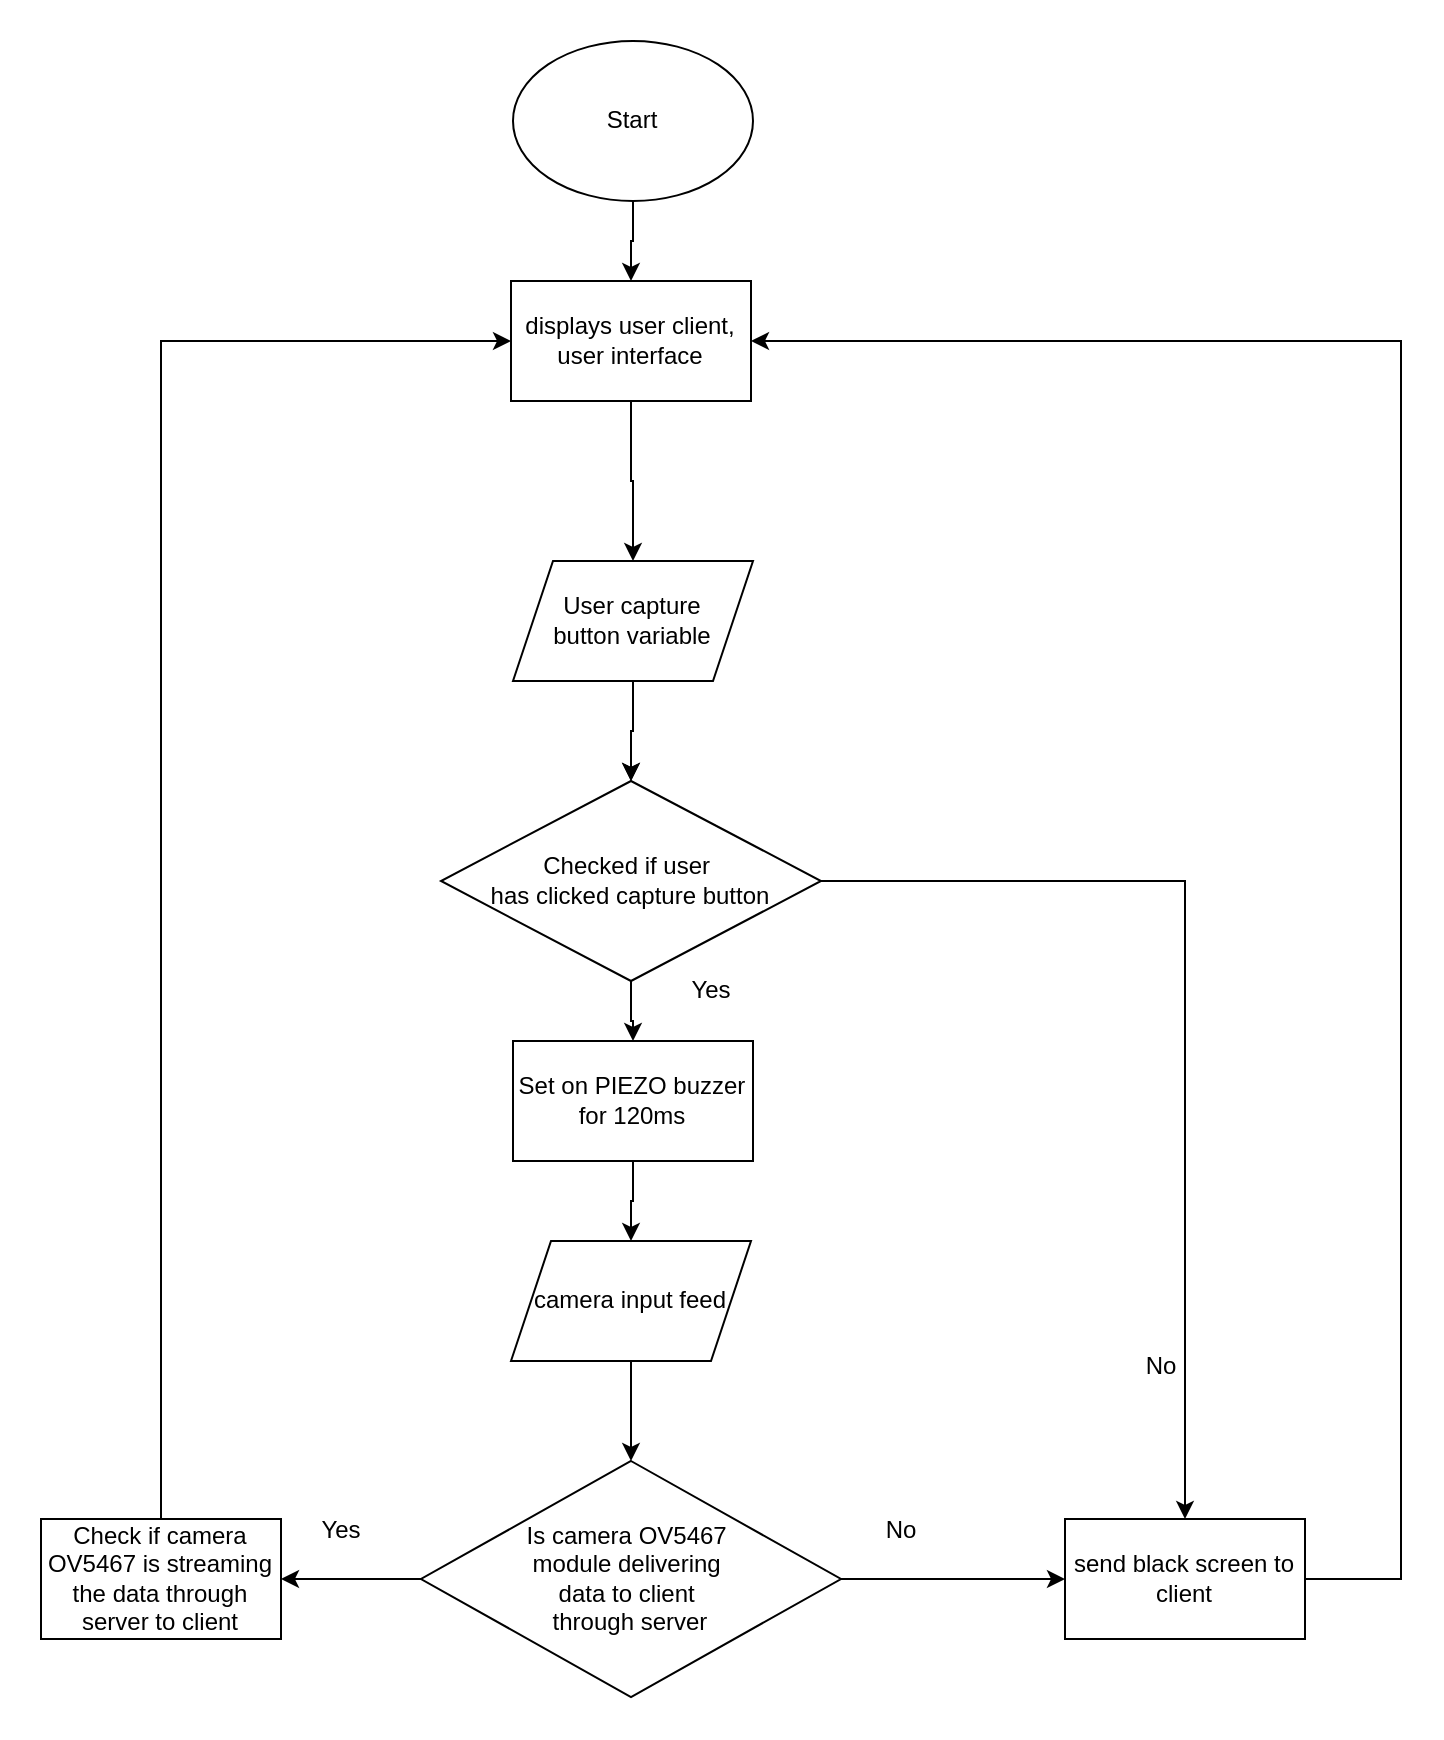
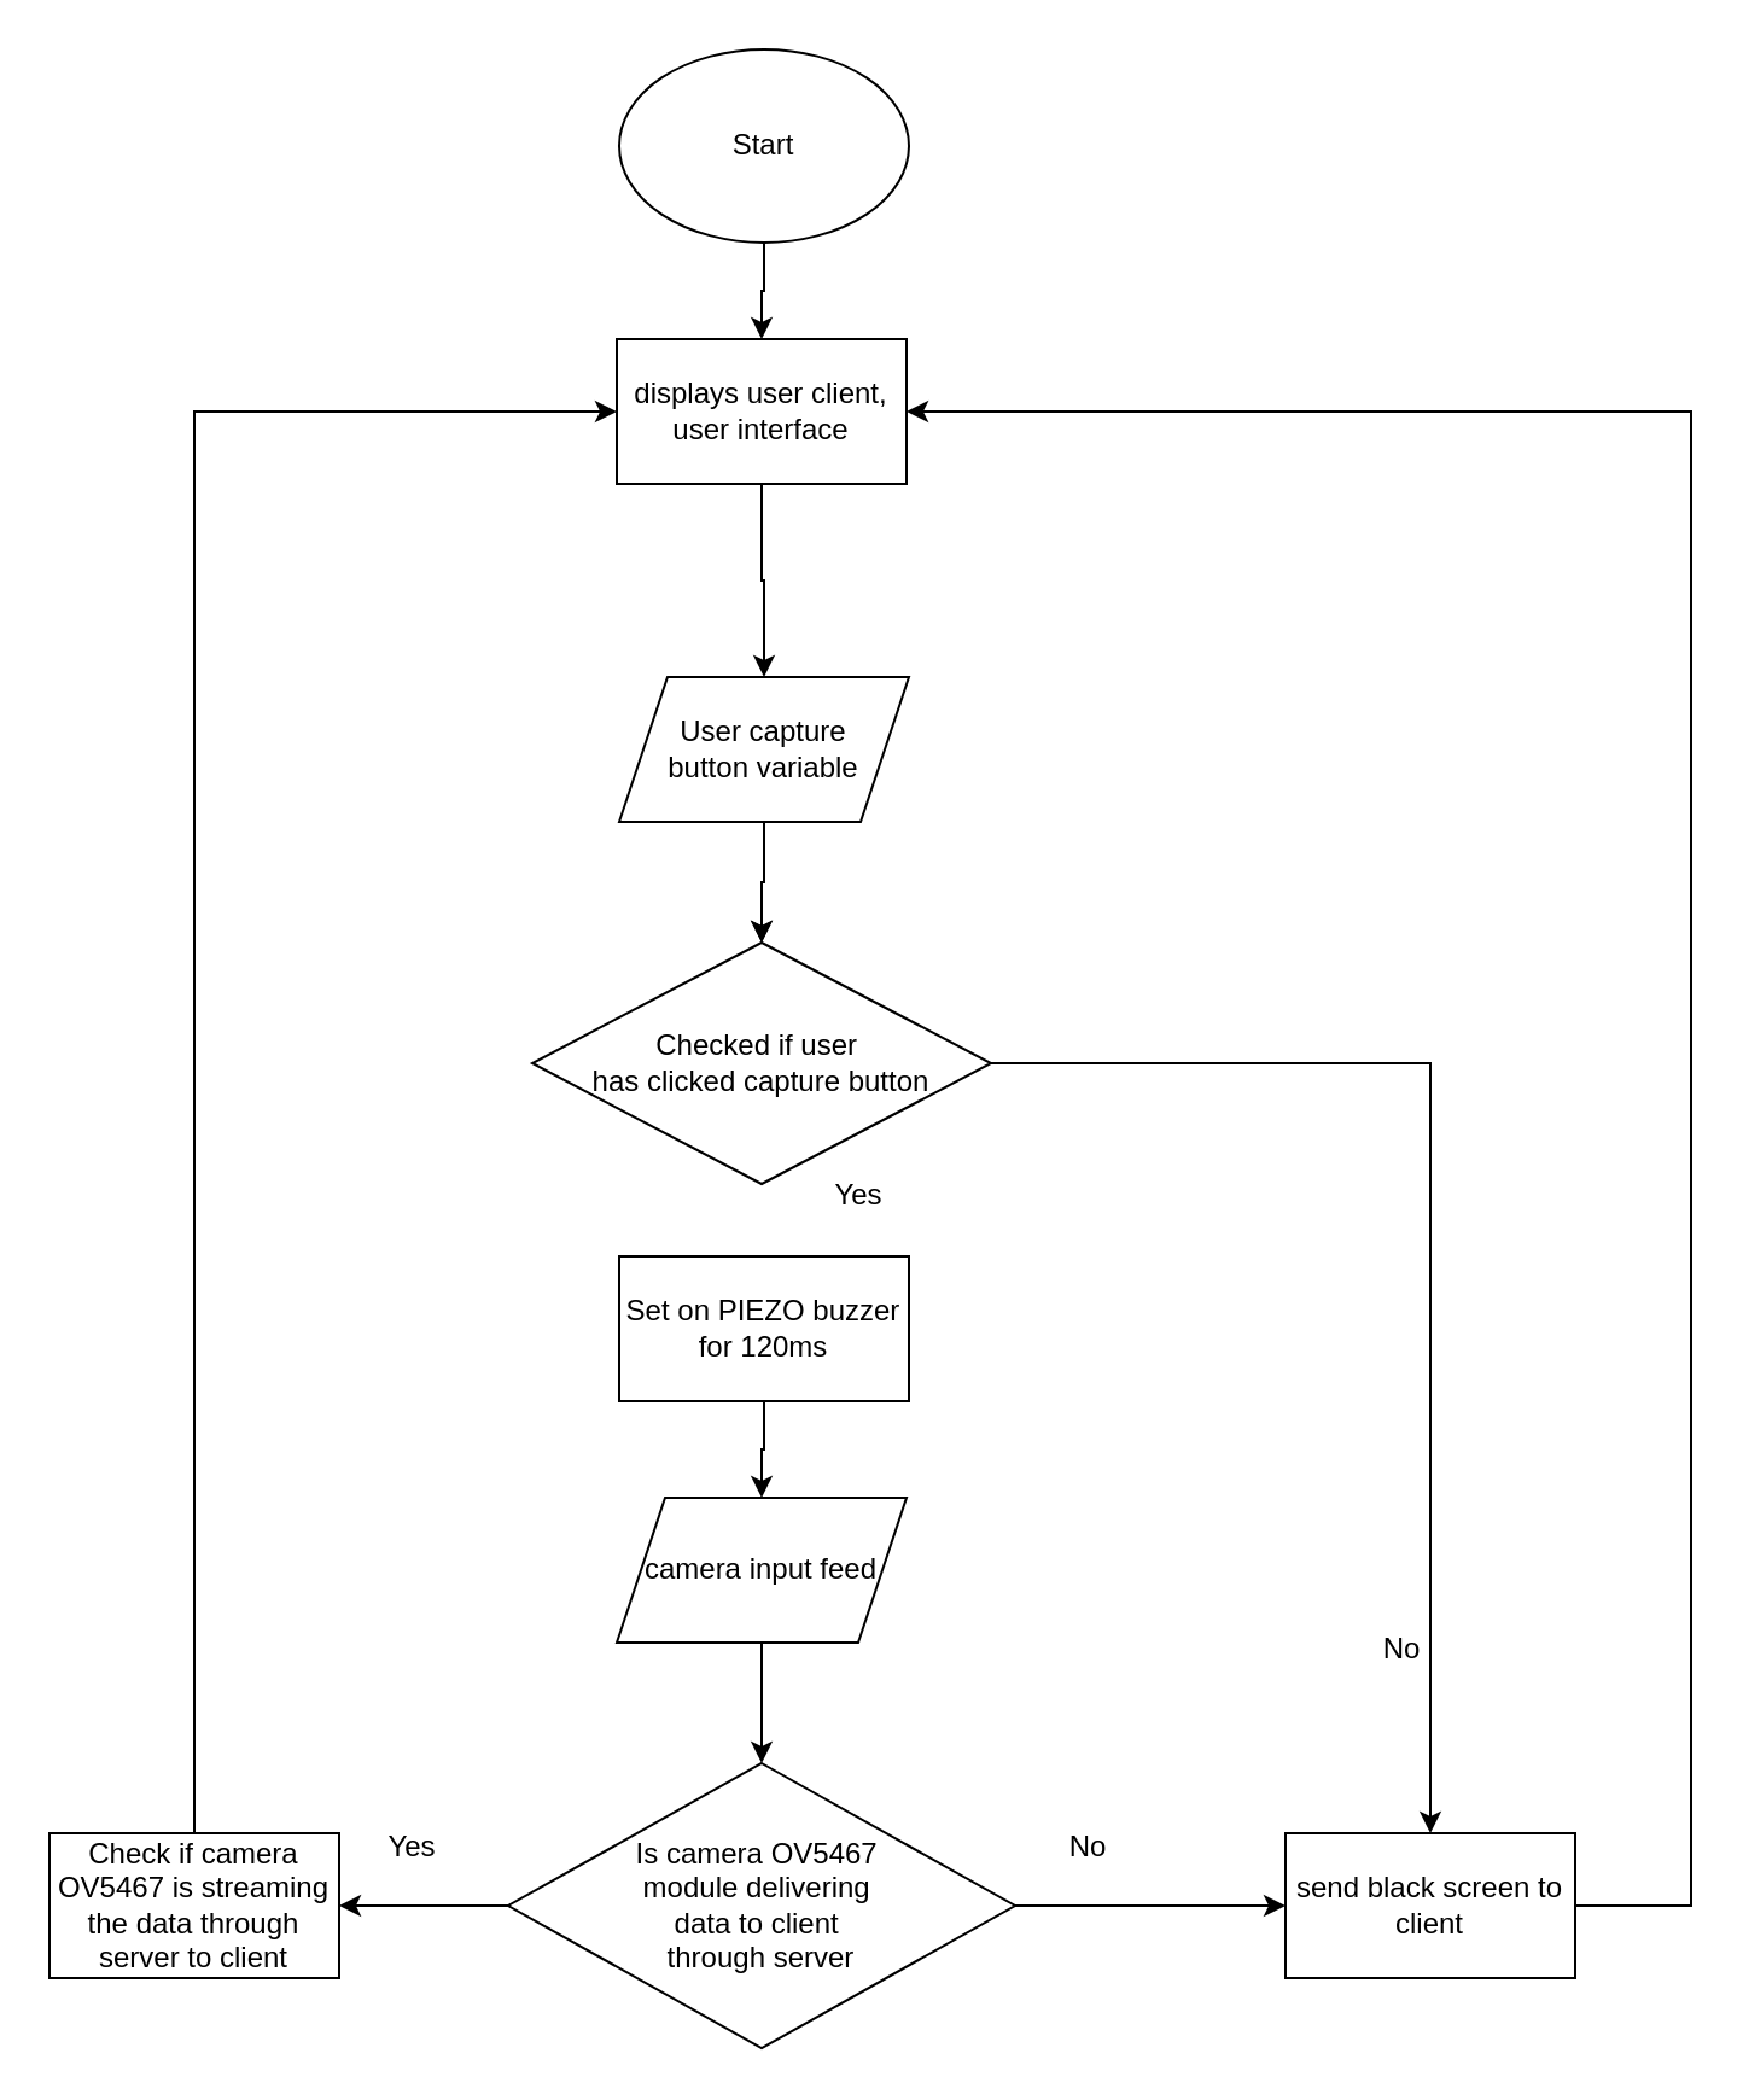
- <mxCell id="6" style="edgeStyle=orthogonalEdgeStyle;rounded=0;orthogonalLoop=1;jettySize=auto;html=1;entryX=0.5;entryY=0;entryDx=0;entryDy=0;" parent="1" source="7" target="24" edge="1"><mxGeometry relative="1" as="geometry" /></mxCell>
